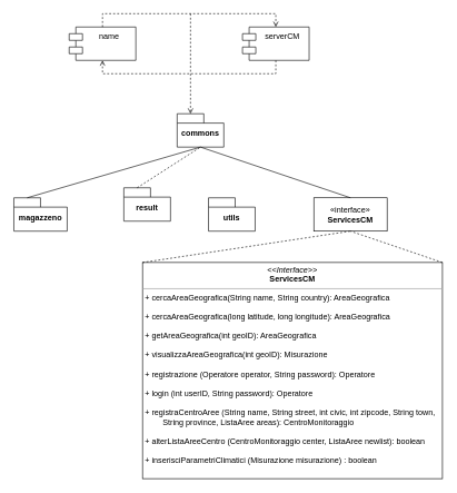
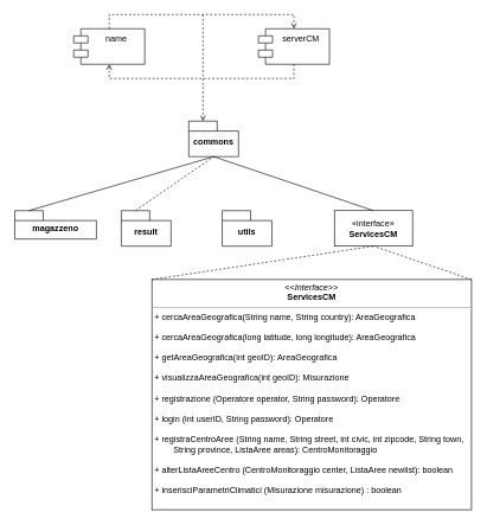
- <mxCell id="12" value="result" style="shape=folder;fontStyle=1;spacingTop=10;tabWidth=40;tabHeight=14;tabPosition=left;html=1;whiteSpace=wrap;" vertex="1" parent="1"><mxGeometry x="185" y="281" width="70" height="50" as="geometry" /></mxCell>
+ <mxCell id="12" value="result" style="shape=folder;fontStyle=1;spacingTop=10;tabWidth=40;tabHeight=14;tabPosition=left;html=1;whiteSpace=wrap;" vertex="1" parent="1"><mxGeometry x="170" y="296" width="70" height="50" as="geometry" /></mxCell>
- <mxCell id="11" value="magazzeno" style="shape=folder;fontStyle=1;spacingTop=10;tabWidth=40;tabHeight=14;tabPosition=left;html=1;whiteSpace=wrap;" vertex="1" parent="1"><mxGeometry x="20" y="296" width="80" height="50" as="geometry" /></mxCell>
+ <mxCell id="11" value="magazzeno" style="shape=folder;fontStyle=1;spacingTop=10;tabWidth=40;tabHeight=14;tabPosition=left;html=1;whiteSpace=wrap;" vertex="1" parent="1"><mxGeometry x="20" y="296" width="115" height="40" as="geometry" /></mxCell>
